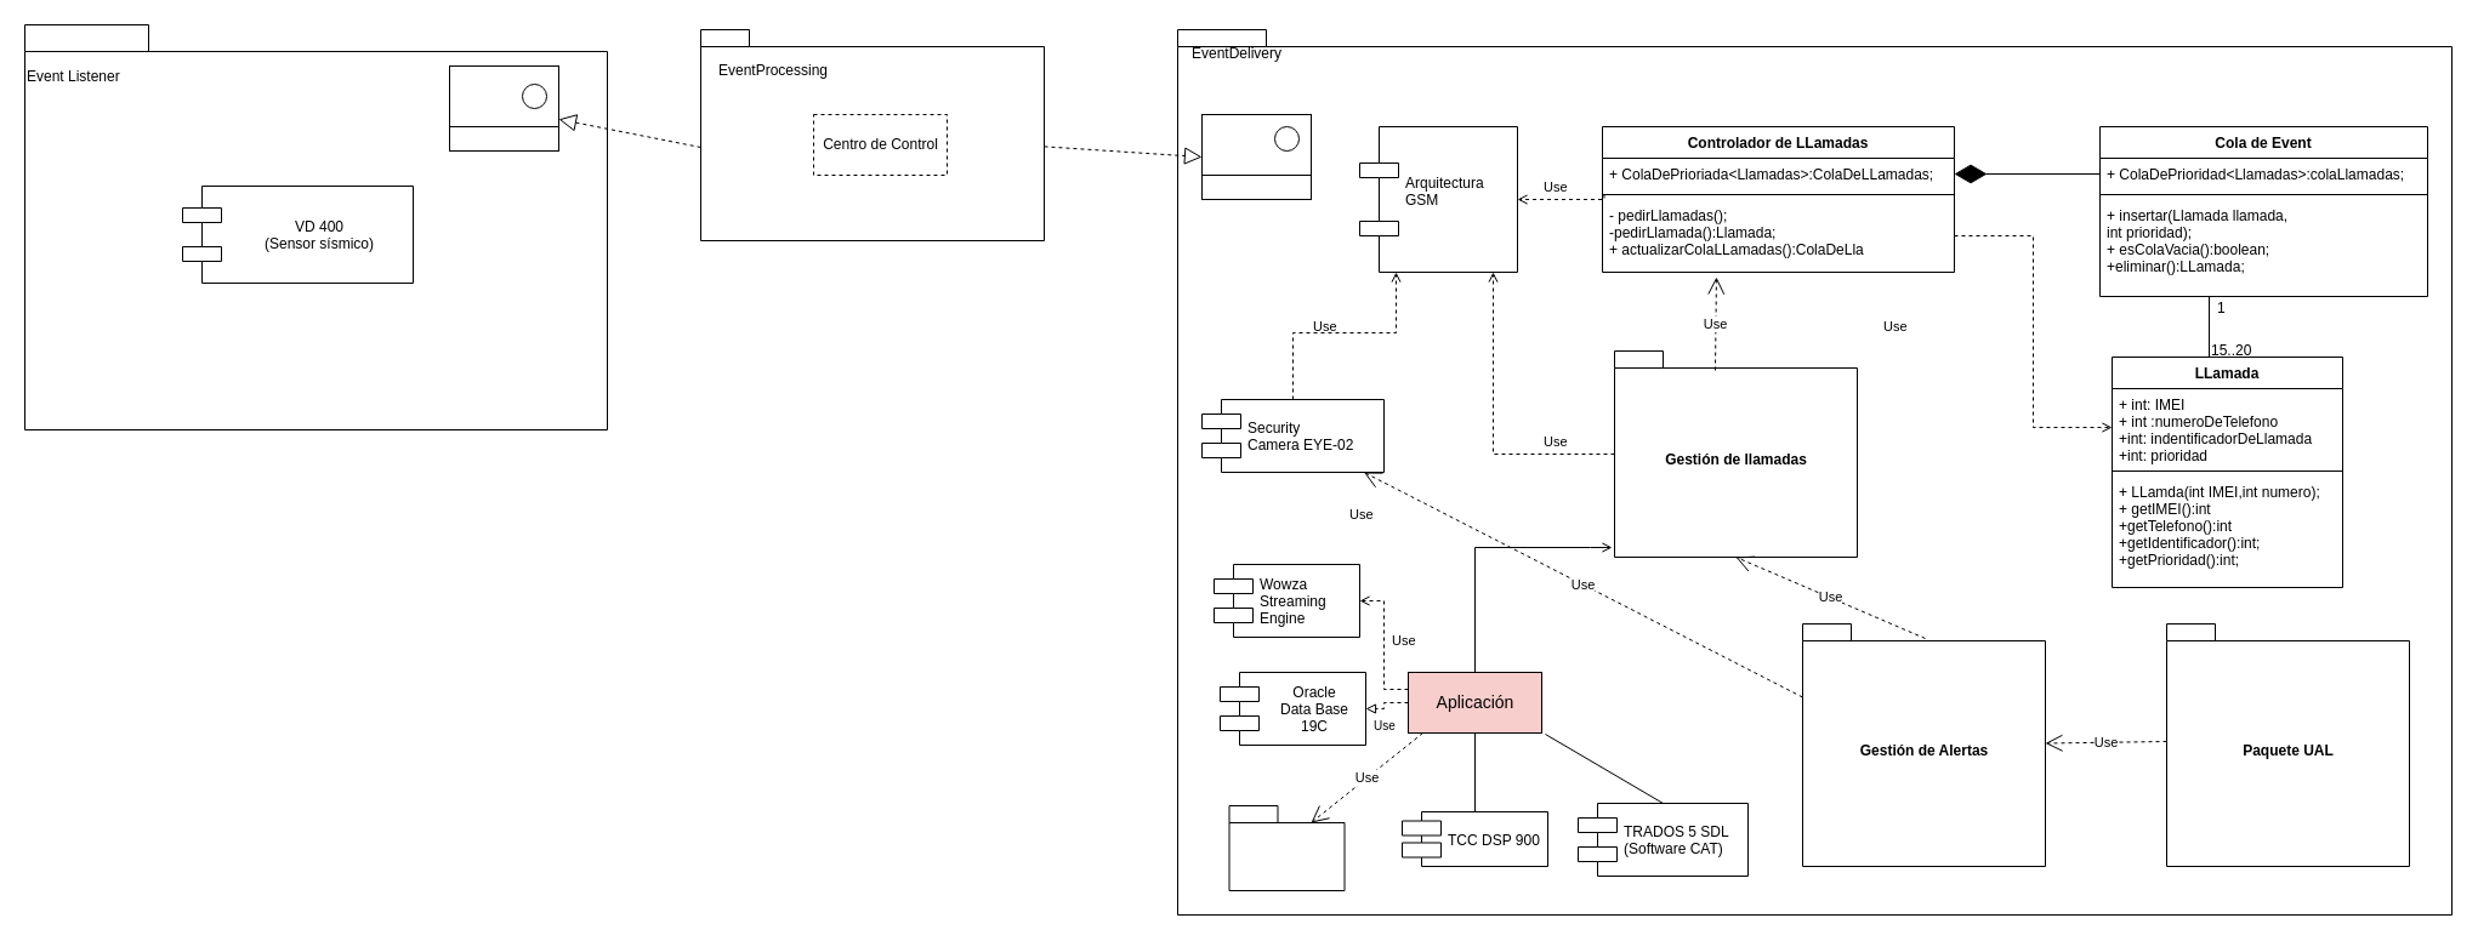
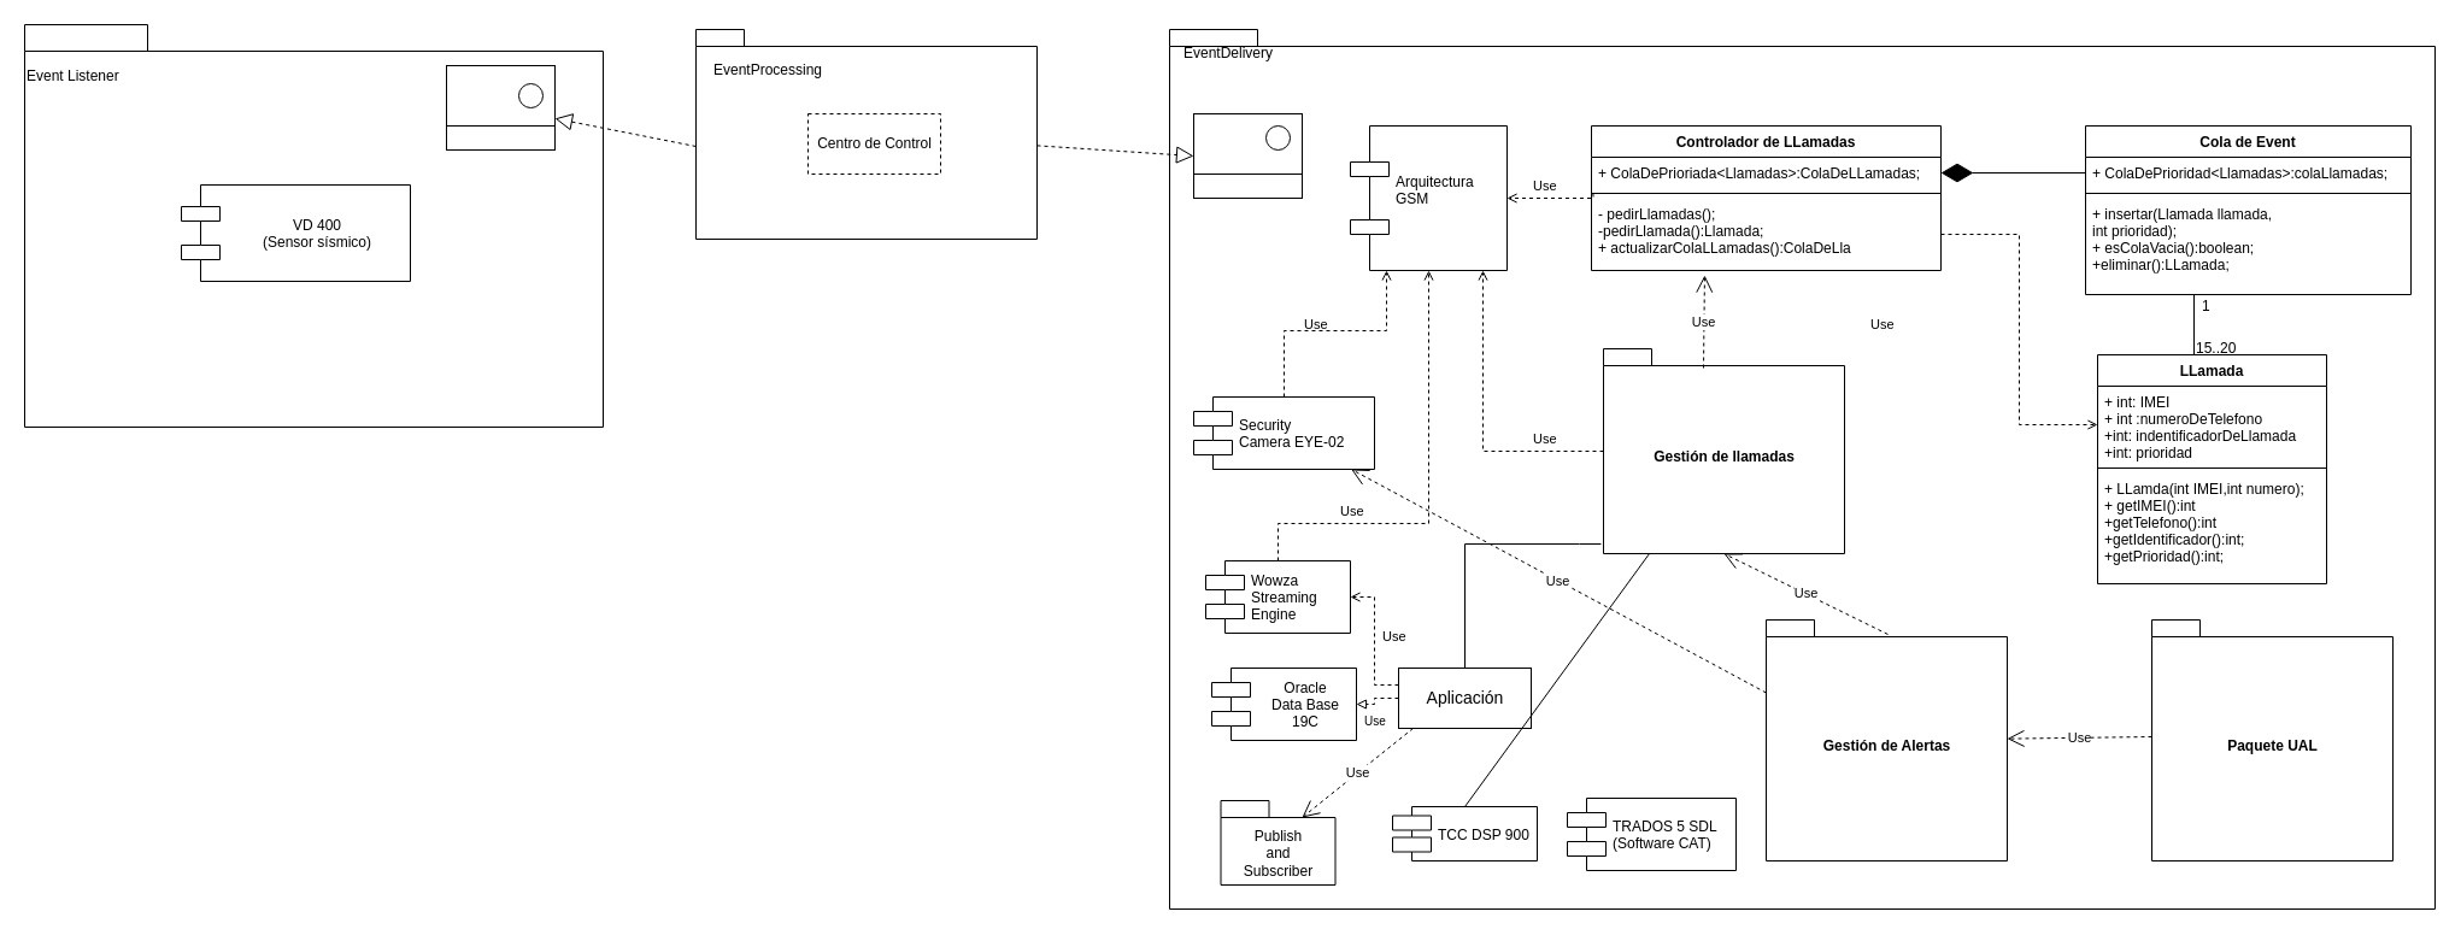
+ <mxCell id="46" style="edgeStyle=orthogonalEdgeStyle;rounded=0;orthogonalLoop=1;jettySize=auto;html=1;dashed=1;startArrow=none;startFill=0;endArrow=open;endFill=0;" parent="1" source="47" target="15" edge="1"><mxGeometry relative="1" as="geometry"><Array as="points"><mxPoint x="1060" y="434" /><mxPoint x="1185" y="434" /></Array></mxGeometry></mxCell>
- <mxCell id="36" style="edgeStyle=orthogonalEdgeStyle;rounded=0;orthogonalLoop=1;jettySize=auto;html=1;entryX=-0.01;entryY=0.953;entryDx=0;entryDy=0;entryPerimeter=0;endArrow=open;endFill=0;" parent="1" source="39" target="28" edge="1"><mxGeometry relative="1" as="geometry"><Array as="points"><mxPoint x="1310" y="451" /><mxPoint x="1310" y="451" /></Array></mxGeometry></mxCell>
+ <mxCell id="36" style="edgeStyle=orthogonalEdgeStyle;rounded=0;orthogonalLoop=1;jettySize=auto;html=1;entryX=-0.01;entryY=0.953;entryDx=0;entryDy=0;entryPerimeter=0;endArrow=none;endFill=0;" parent="1" source="39" target="28" edge="1"><mxGeometry relative="1" as="geometry"><Array as="points"><mxPoint x="1310" y="451" /><mxPoint x="1310" y="451" /></Array></mxGeometry></mxCell>
- <mxCell id="39" value="&lt;font style=&quot;font-size: 14px&quot;&gt;Aplicación&lt;/font&gt;" style="html=1;fillColor=#f8cecc;" parent="1" vertex="1"><mxGeometry x="1160" y="554" width="110" height="50" as="geometry" /></mxCell>
+ <mxCell id="39" value="&lt;font style=&quot;font-size: 14px&quot;&gt;Aplicación&lt;/font&gt;" style="html=1;" parent="1" vertex="1"><mxGeometry x="1160" y="554" width="110" height="50" as="geometry" /></mxCell>
- <mxCell id="45" value="Gestión de Alertas" style="shape=folder;fontStyle=1;spacingTop=10;tabWidth=40;tabHeight=14;tabPosition=left;html=1;" parent="1" vertex="1"><mxGeometry x="1485" y="514" width="200" height="200" as="geometry" /></mxCell>
+ <mxCell id="45" value="Gestión de Alertas" style="shape=folder;fontStyle=1;spacingTop=10;tabWidth=40;tabHeight=14;tabPosition=left;html=1;" parent="1" vertex="1"><mxGeometry x="1465" y="514" width="200" height="200" as="geometry" /></mxCell>
- <mxCell id="65" value="" style="endArrow=none;html=1;entryX=1.027;entryY=1.02;entryDx=0;entryDy=0;entryPerimeter=0;exitX=0.5;exitY=0;exitDx=0;exitDy=0;" parent="1" source="64" target="39" edge="1"><mxGeometry width="50" height="50" relative="1" as="geometry"><mxPoint x="1330" y="664" as="sourcePoint" /><mxPoint x="1380" y="614" as="targetPoint" /></mxGeometry></mxCell>
- <mxCell id="58" value="" style="endArrow=none;html=1;entryX=0.5;entryY=1;entryDx=0;entryDy=0;exitX=0.5;exitY=0;exitDx=0;exitDy=0;" parent="1" source="57" target="39" edge="1"><mxGeometry width="50" height="50" relative="1" as="geometry"><mxPoint x="1040" y="704" as="sourcePoint" /><mxPoint x="1090" y="654" as="targetPoint" /></mxGeometry></mxCell>
+ <mxCell id="58" value="" style="endArrow=none;html=1;exitX=0.5;exitY=0;exitDx=0;exitDy=0;" parent="1" source="57" target="28" edge="1"><mxGeometry width="50" height="50" relative="1" as="geometry"><mxPoint x="1040" y="704" as="sourcePoint" /><mxPoint x="1090" y="654" as="targetPoint" /></mxGeometry></mxCell>
+ <mxCell id="60" value="&lt;div align=&quot;center&quot;&gt;Publish&lt;/div&gt;&lt;div align=&quot;center&quot;&gt;and&lt;/div&gt;&lt;div align=&quot;center&quot;&gt;Subscriber&lt;br&gt;&lt;/div&gt;" style="text;html=1;resizable=0;points=[];autosize=1;align=center;verticalAlign=top;spacingTop=-4;" parent="1" vertex="1"><mxGeometry x="1020" y="684" width="80" height="40" as="geometry" /></mxCell>
